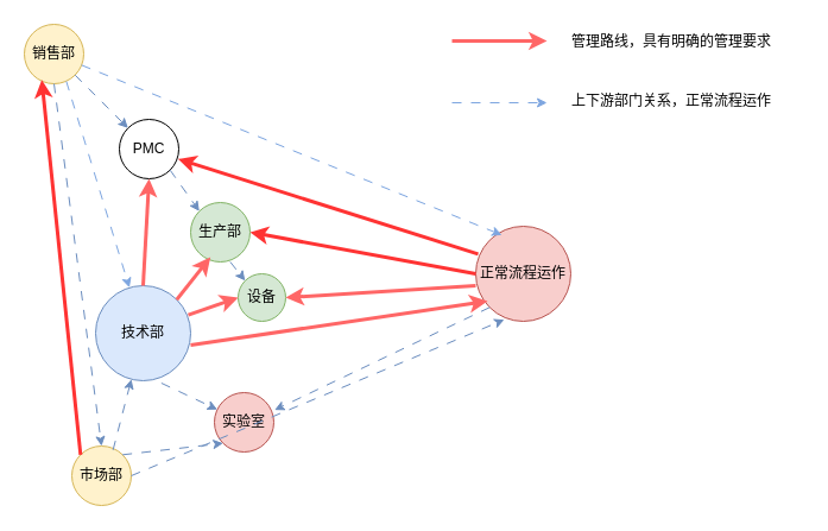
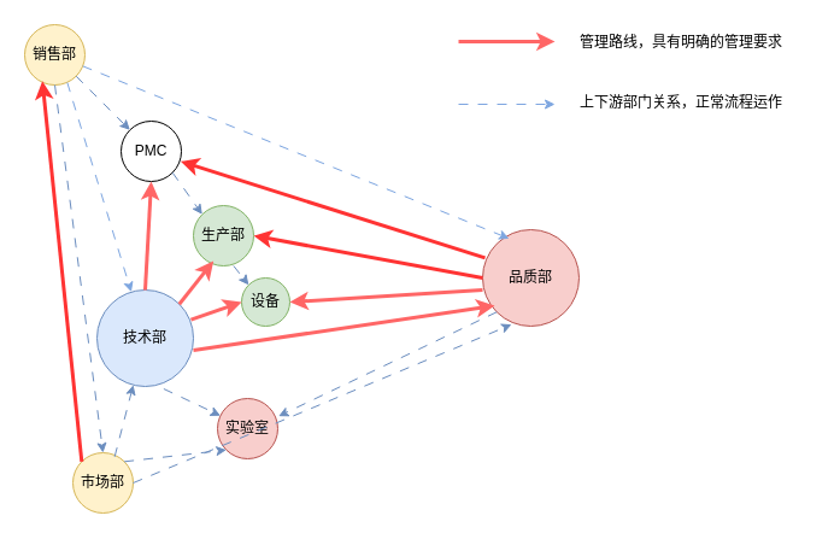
- <mxCell id="7" value="正常流程运作" style="ellipse;whiteSpace=wrap;html=1;aspect=fixed;fillColor=#f8cecc;strokeColor=#b85450;" parent="1" vertex="1"><mxGeometry x="400" y="190" width="80" height="80" as="geometry" /></mxCell>
+ <mxCell id="7" value="品质部" style="ellipse;whiteSpace=wrap;html=1;aspect=fixed;fillColor=#f8cecc;strokeColor=#b85450;" parent="1" vertex="1"><mxGeometry x="400" y="190" width="80" height="80" as="geometry" /></mxCell>
